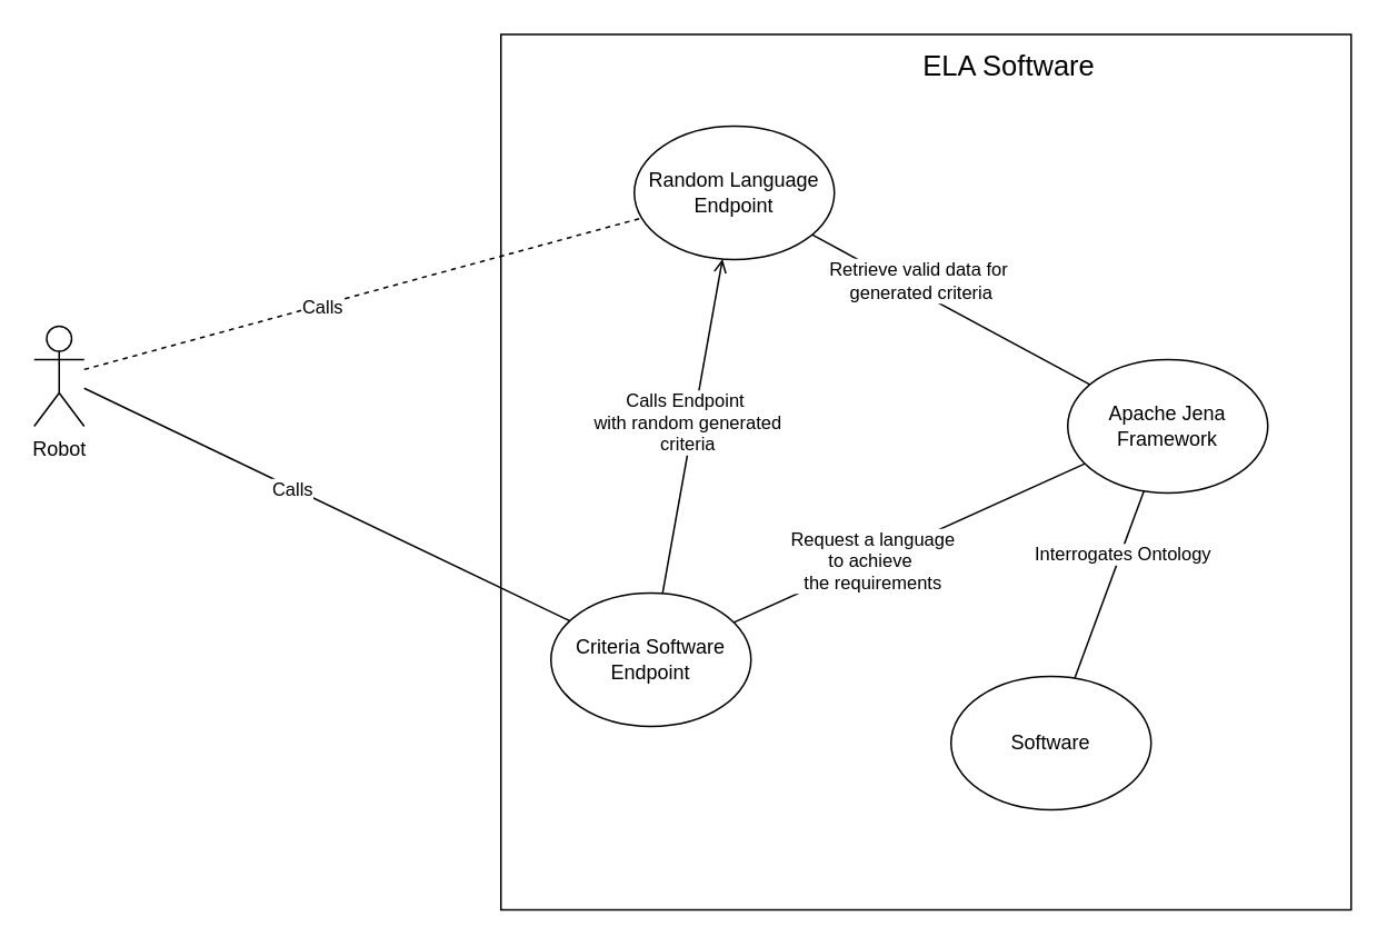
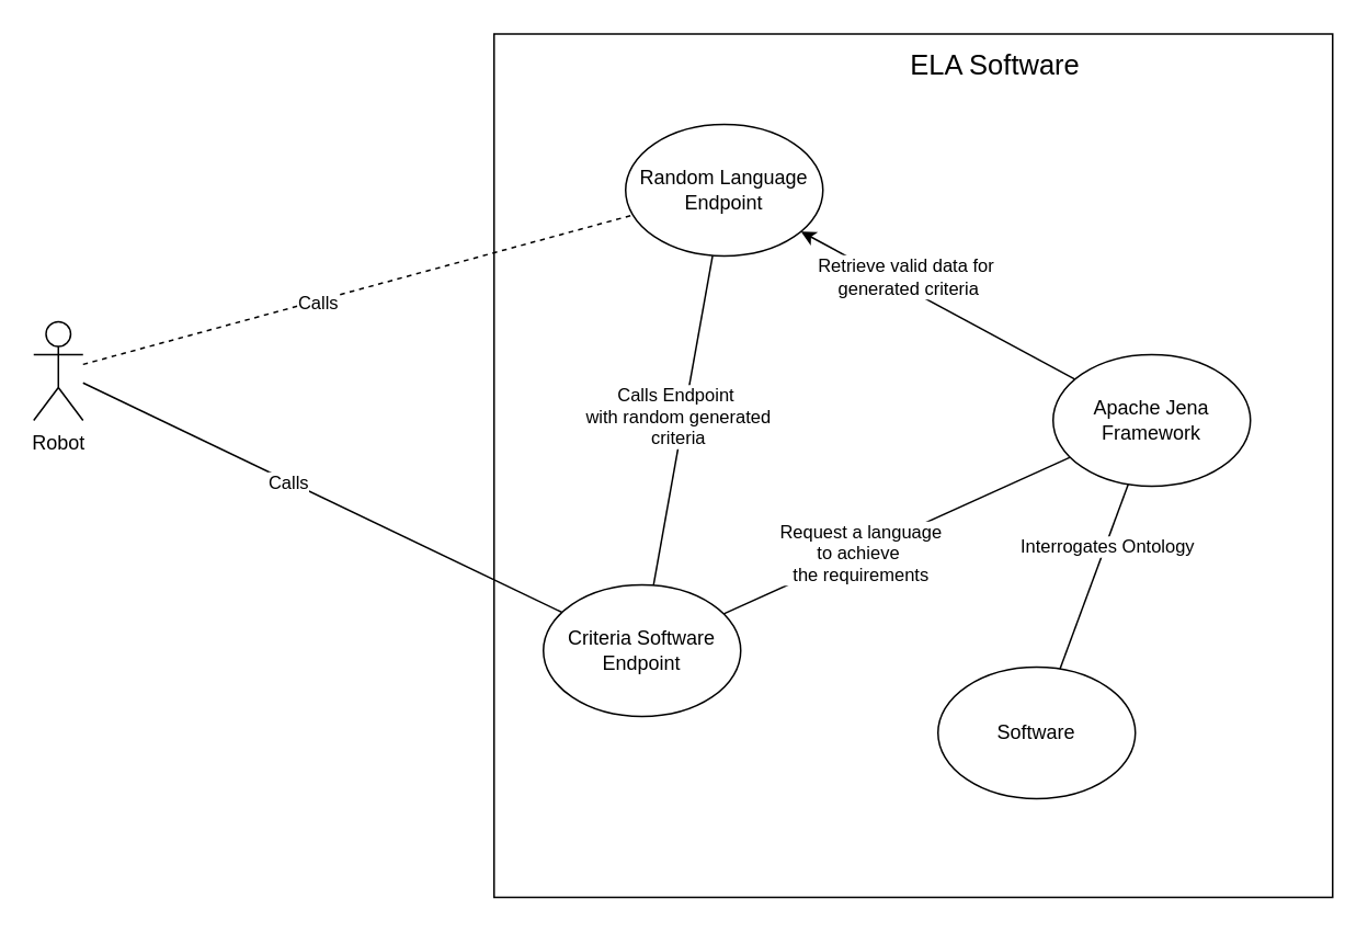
- <mxCell id="17" value="" style="endArrow=none;html=1;rounded=0;" edge="1" parent="1" source="10" target="8"><mxGeometry width="50" height="50" relative="1" as="geometry"><mxPoint x="110" y="495" as="sourcePoint" /><mxPoint x="160" y="445" as="targetPoint" /></mxGeometry></mxCell>
+ <mxCell id="17" value="" style="endArrow=classic;html=1;rounded=0;" edge="1" parent="1" source="10" target="8"><mxGeometry width="50" height="50" relative="1" as="geometry"><mxPoint x="110" y="495" as="sourcePoint" /><mxPoint x="160" y="445" as="targetPoint" /></mxGeometry></mxCell>
- <mxCell id="15" value="" style="endArrow=open;html=1;rounded=0;" edge="1" parent="1" source="9" target="8"><mxGeometry width="50" height="50" relative="1" as="geometry"><mxPoint x="100" y="485" as="sourcePoint" /><mxPoint x="150" y="435" as="targetPoint" /></mxGeometry></mxCell>
+ <mxCell id="15" value="" style="endArrow=none;html=1;rounded=0;" edge="1" parent="1" source="9" target="8"><mxGeometry width="50" height="50" relative="1" as="geometry"><mxPoint x="100" y="485" as="sourcePoint" /><mxPoint x="150" y="435" as="targetPoint" /></mxGeometry></mxCell>
